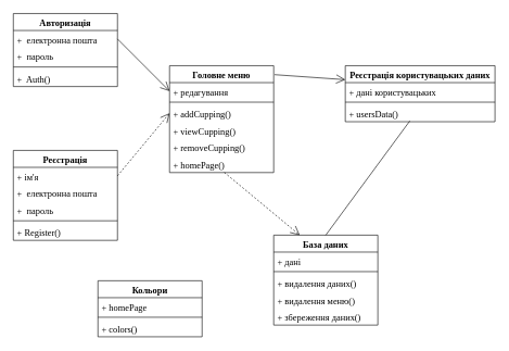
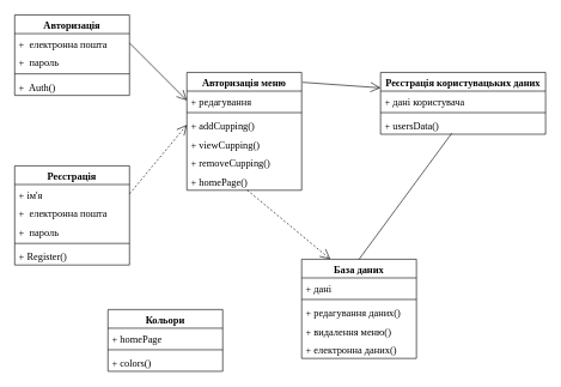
- <mxCell id="13" value="Головне меню" style="swimlane;fontStyle=1;align=center;verticalAlign=top;childLayout=stackLayout;horizontal=1;startSize=26;horizontalStack=0;resizeParent=1;resizeParentMax=0;resizeLast=0;collapsible=1;marginBottom=0;fontFamily=Times New Roman;fontSize=14;" vertex="1" parent="1"><mxGeometry x="260" y="100" width="160" height="164" as="geometry" /></mxCell>
+ <mxCell id="13" value="Авторизація меню" style="swimlane;fontStyle=1;align=center;verticalAlign=top;childLayout=stackLayout;horizontal=1;startSize=26;horizontalStack=0;resizeParent=1;resizeParentMax=0;resizeLast=0;collapsible=1;marginBottom=0;fontFamily=Times New Roman;fontSize=14;" vertex="1" parent="1"><mxGeometry x="260" y="100" width="160" height="164" as="geometry" /></mxCell>
- <mxCell id="27" value="+ дані користувацьких" style="text;strokeColor=none;fillColor=none;align=left;verticalAlign=top;spacingLeft=4;spacingRight=4;overflow=hidden;rotatable=0;points=[[0,0.5],[1,0.5]];portConstraint=eastwest;fontFamily=Times New Roman;fontSize=14;" vertex="1" parent="26"><mxGeometry y="26" width="230" height="26" as="geometry" /></mxCell>
+ <mxCell id="27" value="+ дані користувача" style="text;strokeColor=none;fillColor=none;align=left;verticalAlign=top;spacingLeft=4;spacingRight=4;overflow=hidden;rotatable=0;points=[[0,0.5],[1,0.5]];portConstraint=eastwest;fontFamily=Times New Roman;fontSize=14;" vertex="1" parent="26"><mxGeometry y="26" width="230" height="26" as="geometry" /></mxCell>
- <mxCell id="23" value="+ видалення даних()" style="text;strokeColor=none;fillColor=none;align=left;verticalAlign=top;spacingLeft=4;spacingRight=4;overflow=hidden;rotatable=0;points=[[0,0.5],[1,0.5]];portConstraint=eastwest;fontFamily=Times New Roman;fontSize=14;" vertex="1" parent="20"><mxGeometry y="60" width="160" height="26" as="geometry" /></mxCell>
+ <mxCell id="23" value="+ редагування даних()" style="text;strokeColor=none;fillColor=none;align=left;verticalAlign=top;spacingLeft=4;spacingRight=4;overflow=hidden;rotatable=0;points=[[0,0.5],[1,0.5]];portConstraint=eastwest;fontFamily=Times New Roman;fontSize=14;" vertex="1" parent="20"><mxGeometry y="60" width="160" height="26" as="geometry" /></mxCell>
- <mxCell id="25" value="+ збереження даних()" style="text;strokeColor=none;fillColor=none;align=left;verticalAlign=top;spacingLeft=4;spacingRight=4;overflow=hidden;rotatable=0;points=[[0,0.5],[1,0.5]];portConstraint=eastwest;fontFamily=Times New Roman;fontSize=14;" vertex="1" parent="20"><mxGeometry y="112" width="160" height="26" as="geometry" /></mxCell>
+ <mxCell id="25" value="+ електронна даних()" style="text;strokeColor=none;fillColor=none;align=left;verticalAlign=top;spacingLeft=4;spacingRight=4;overflow=hidden;rotatable=0;points=[[0,0.5],[1,0.5]];portConstraint=eastwest;fontFamily=Times New Roman;fontSize=14;" vertex="1" parent="20"><mxGeometry y="112" width="160" height="26" as="geometry" /></mxCell>
